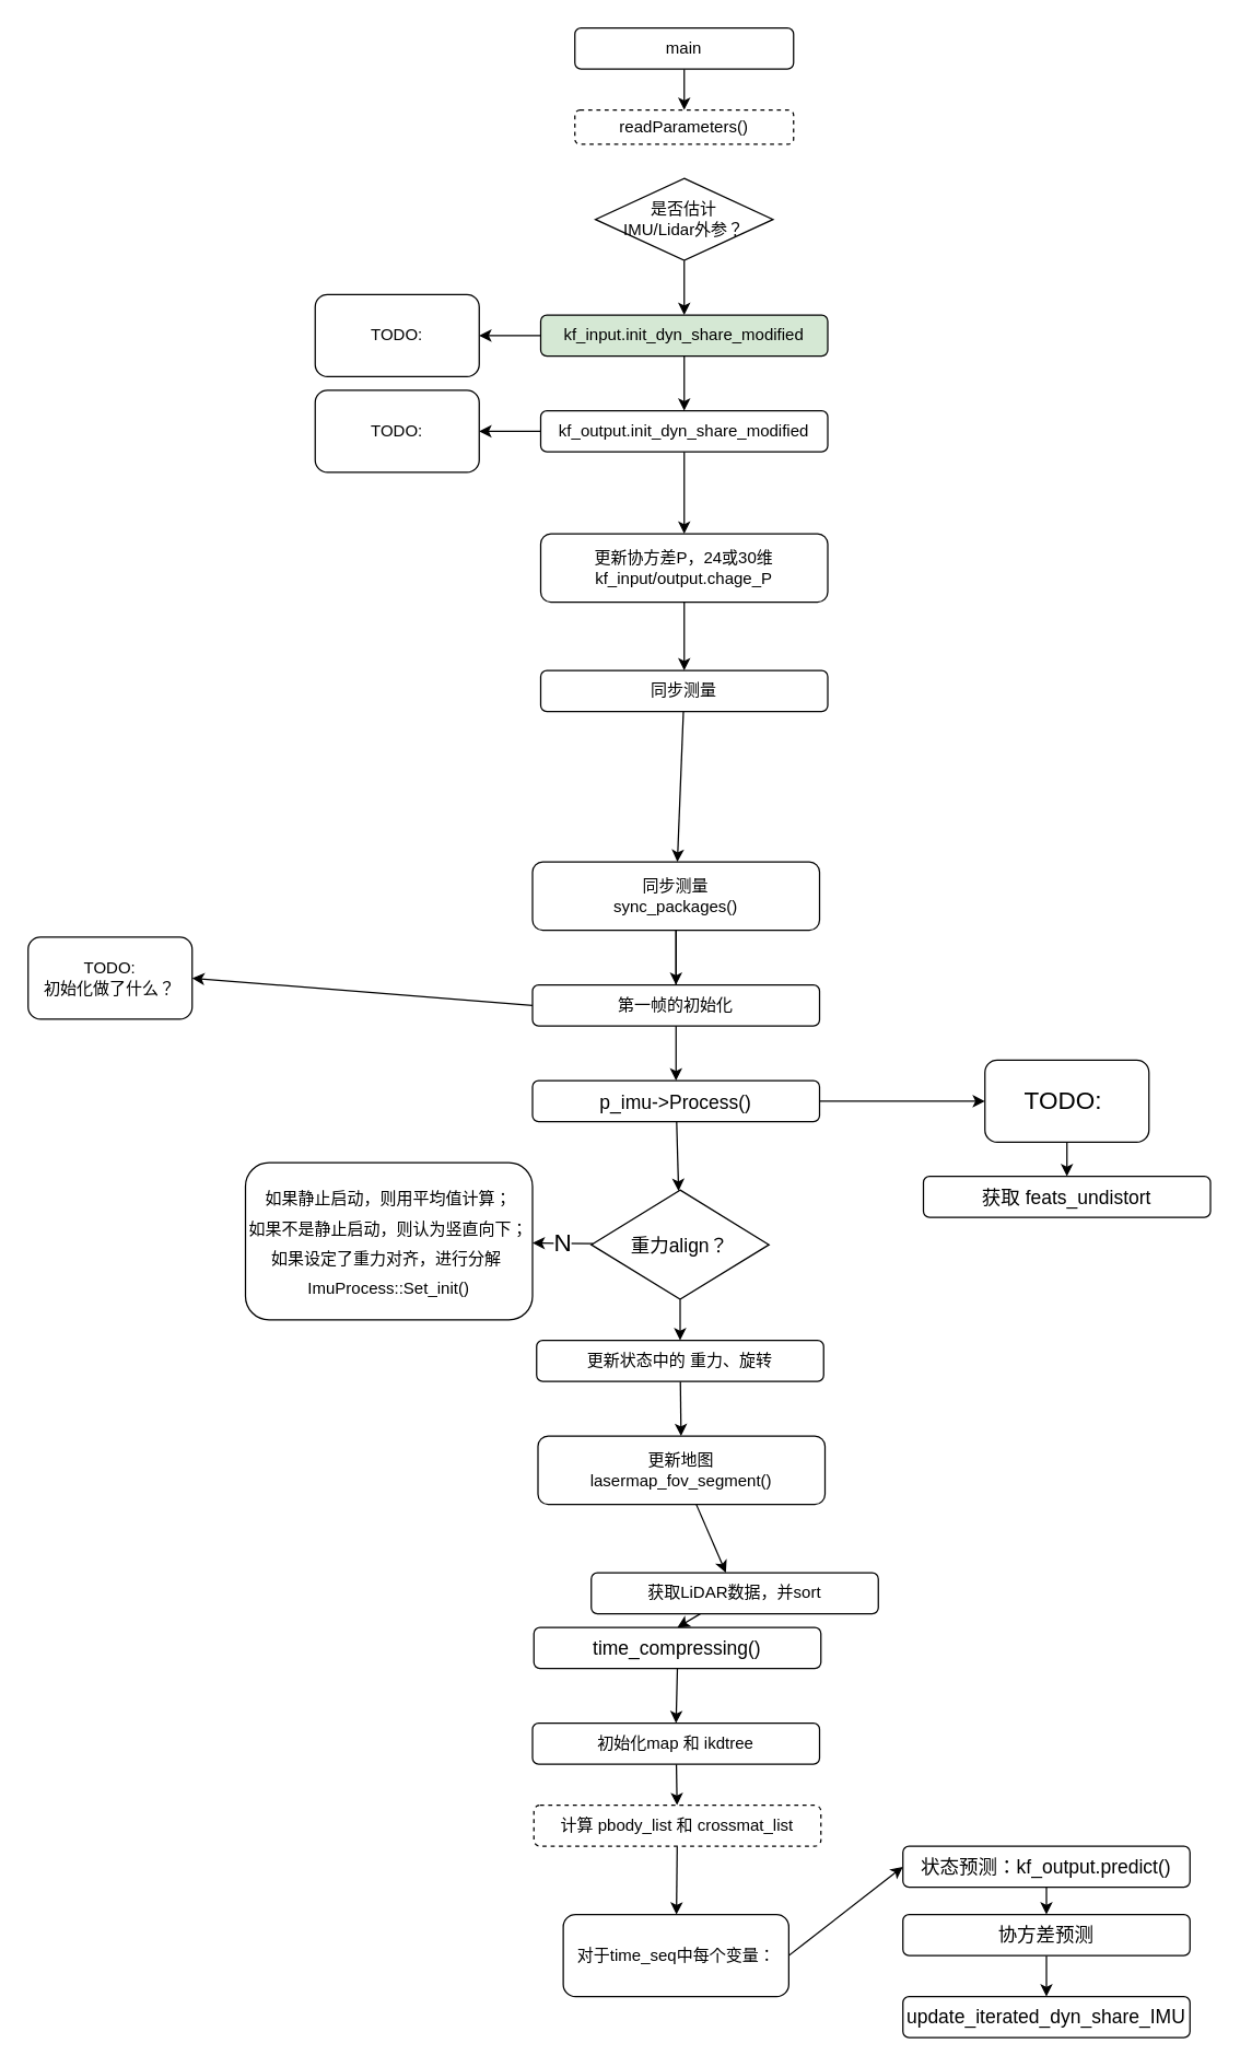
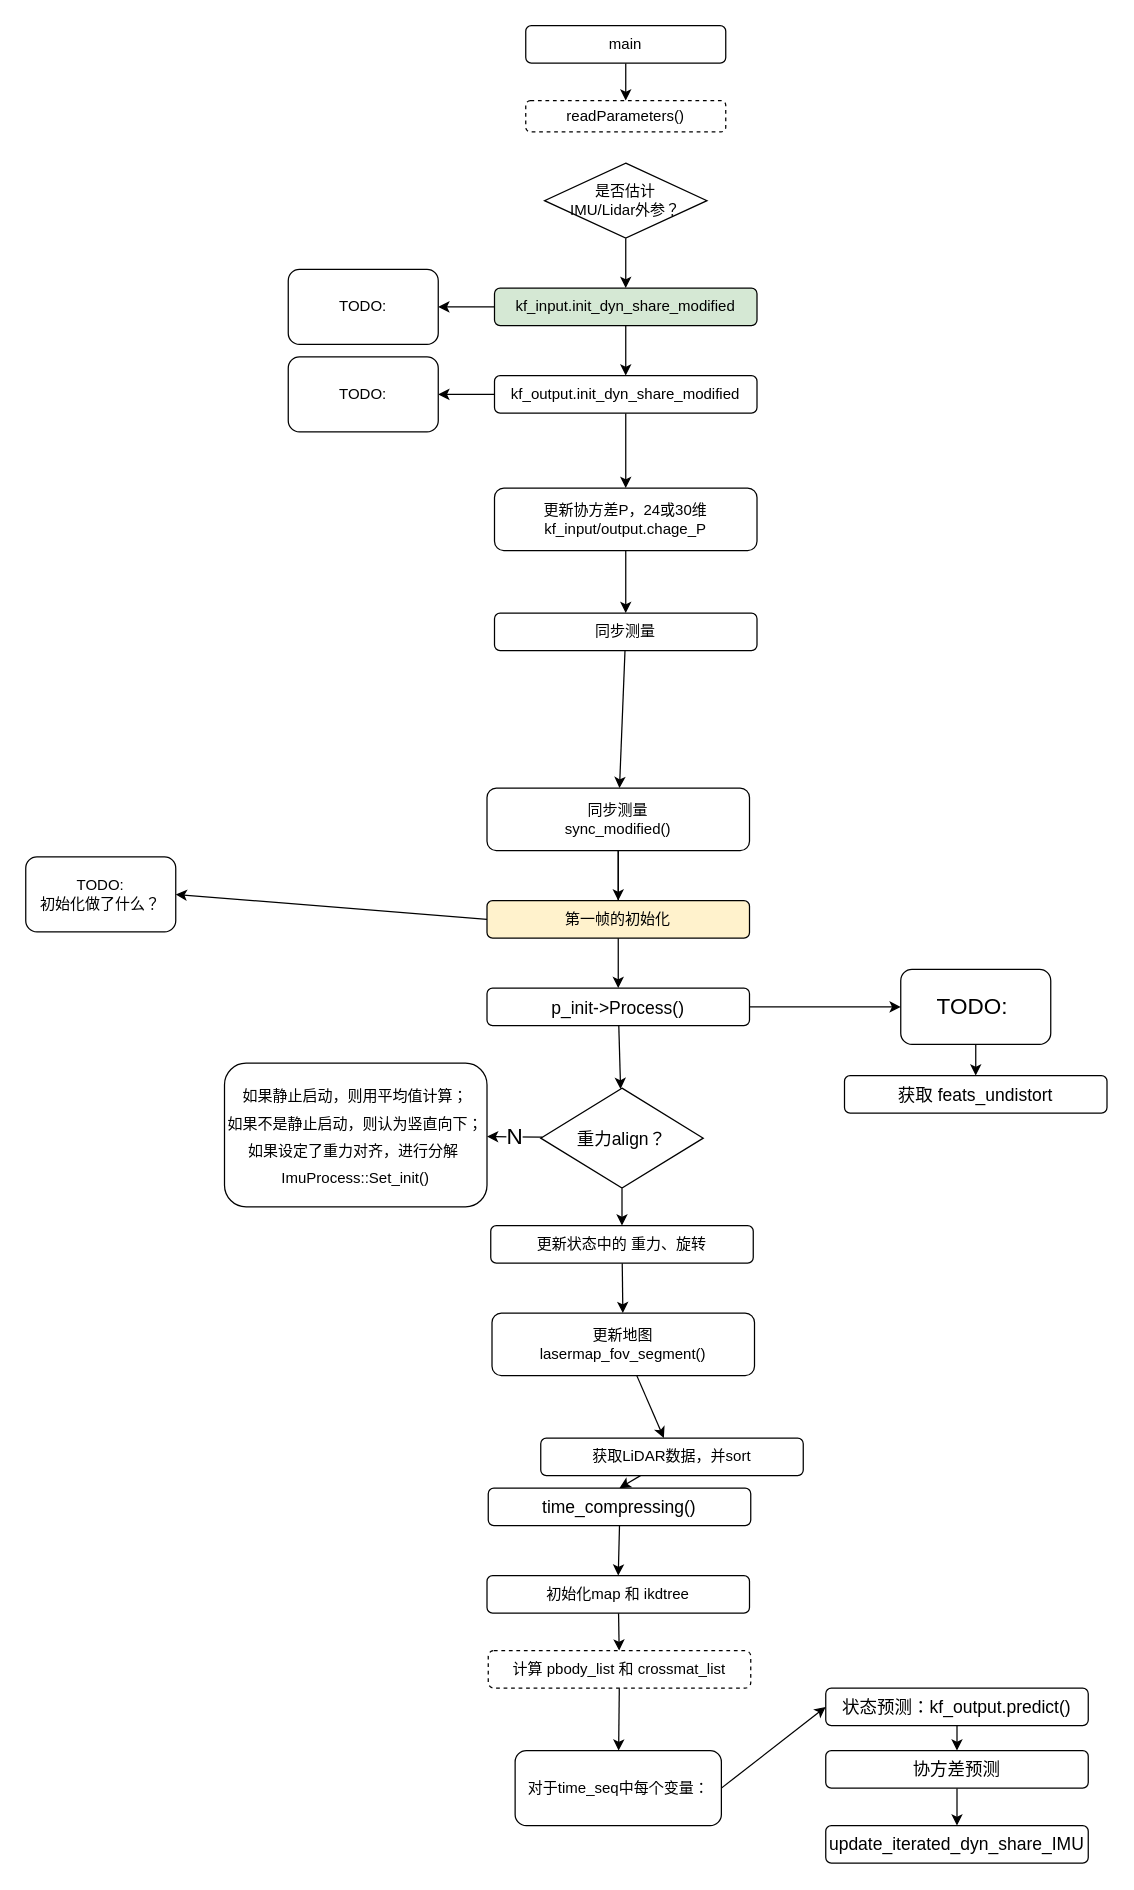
- <mxCell id="23" value="同步测量&lt;br&gt;sync_packages()" style="rounded=1;whiteSpace=wrap;html=1;" parent="1" vertex="1"><mxGeometry x="389" y="630" width="210" height="50" as="geometry" /></mxCell>
+ <mxCell id="23" value="同步测量&lt;br&gt;sync_modified()" style="rounded=1;whiteSpace=wrap;html=1;" parent="1" vertex="1"><mxGeometry x="389" y="630" width="210" height="50" as="geometry" /></mxCell>
- <mxCell id="24" value="第一帧的初始化" style="rounded=1;whiteSpace=wrap;html=1;" parent="1" vertex="1"><mxGeometry x="389" y="720" width="210" height="30" as="geometry" /></mxCell>
+ <mxCell id="24" value="第一帧的初始化" style="rounded=1;whiteSpace=wrap;html=1;fillColor=#fff2cc;" parent="1" vertex="1"><mxGeometry x="389" y="720" width="210" height="30" as="geometry" /></mxCell>
- <mxCell id="21" value="&lt;font style=&quot;font-size: 14px;&quot;&gt;p_imu-&amp;gt;Process()&lt;/font&gt;" style="rounded=1;whiteSpace=wrap;html=1;fontSize=18;" parent="1" vertex="1"><mxGeometry x="389" y="790" width="210" height="30" as="geometry" /></mxCell>
+ <mxCell id="21" value="&lt;font style=&quot;font-size: 14px;&quot;&gt;p_init-&amp;gt;Process()&lt;/font&gt;" style="rounded=1;whiteSpace=wrap;html=1;fontSize=18;" parent="1" vertex="1"><mxGeometry x="389" y="790" width="210" height="30" as="geometry" /></mxCell>
